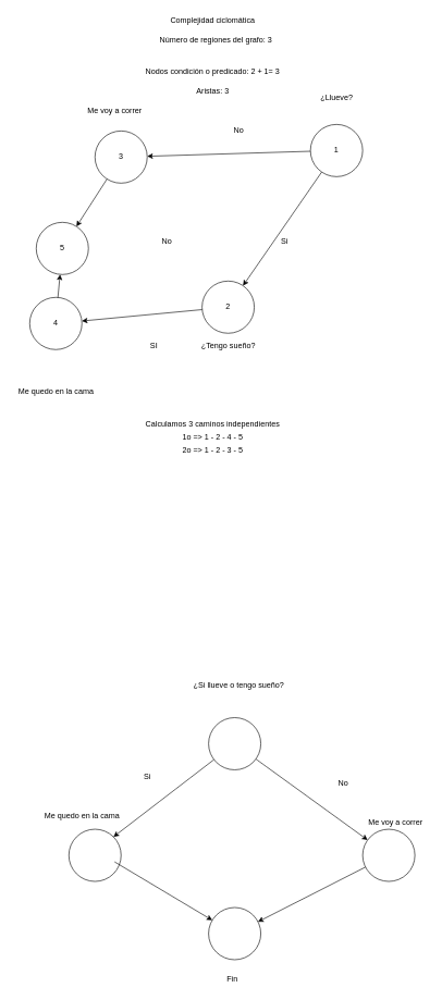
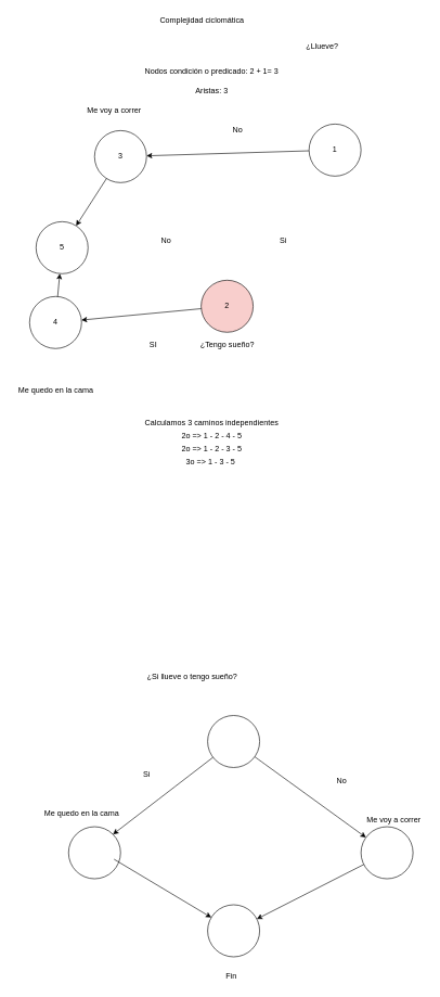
- <mxCell id="34" value="Complejidad ciclomática" style="text;html=1;align=center;verticalAlign=middle;resizable=0;points=[];autosize=1;strokeColor=none;fillColor=none;" vertex="1" parent="1"><mxGeometry x="255" y="20" width="140" height="20" as="geometry" /></mxCell>
+ <mxCell id="34" value="Complejidad ciclomática" style="text;html=1;align=center;verticalAlign=middle;resizable=0;points=[];autosize=1;strokeColor=none;fillColor=none;" vertex="1" parent="1"><mxGeometry x="240" y="20" width="140" height="20" as="geometry" /></mxCell>
- <mxCell id="35" value="&lt;blockquote style=&quot;margin: 0 0 0 40px ; border: none ; padding: 0px&quot;&gt;Número de regiones del grafo: 3&lt;/blockquote&gt;" style="text;html=1;align=center;verticalAlign=middle;resizable=0;points=[];autosize=1;strokeColor=none;fillColor=none;" vertex="1" parent="1"><mxGeometry x="195" y="50" width="230" height="20" as="geometry" /></mxCell>
- <mxCell id="5" value="¿Llueve?" style="text;html=1;align=center;verticalAlign=middle;resizable=0;points=[];autosize=1;strokeColor=none;fillColor=none;" vertex="1" parent="1"><mxGeometry x="485" y="140" width="60" height="20" as="geometry" /></mxCell>
+ <mxCell id="5" value="¿Llueve?" style="text;html=1;align=center;verticalAlign=middle;resizable=0;points=[];autosize=1;strokeColor=none;fillColor=none;" vertex="1" parent="1"><mxGeometry x="465" y="60" width="60" height="20" as="geometry" /></mxCell>
- <mxCell id="6" value="" style="endArrow=classic;html=1;rounded=0;" edge="1" parent="1" source="3" target="2"><mxGeometry width="50" height="50" relative="1" as="geometry"><mxPoint x="515" y="320" as="sourcePoint" /><mxPoint x="515" y="340.711" as="targetPoint" /></mxGeometry></mxCell>
- <mxCell id="2" value="2" style="ellipse;whiteSpace=wrap;html=1;aspect=fixed;" vertex="1" parent="1"><mxGeometry x="309" y="430" width="80" height="80" as="geometry" /></mxCell>
+ <mxCell id="2" value="2" style="ellipse;whiteSpace=wrap;html=1;aspect=fixed;fillColor=#f8cecc;" vertex="1" parent="1"><mxGeometry x="309" y="430" width="80" height="80" as="geometry" /></mxCell>
- <mxCell id="39" value="1o =&amp;gt; 1 - 2 - 4 - 5" style="text;html=1;align=center;verticalAlign=middle;resizable=0;points=[];autosize=1;strokeColor=none;fillColor=none;" vertex="1" parent="1"><mxGeometry x="270" y="660" width="110" height="20" as="geometry" /></mxCell>
+ <mxCell id="39" value="2o =&amp;gt; 1 - 2 - 4 - 5" style="text;html=1;align=center;verticalAlign=middle;resizable=0;points=[];autosize=1;strokeColor=none;fillColor=none;" vertex="1" parent="1"><mxGeometry x="270" y="660" width="110" height="20" as="geometry" /></mxCell>
+ <mxCell id="41" value="3o =&amp;gt; 1 - 3 - 5&amp;nbsp;" style="text;html=1;align=center;verticalAlign=middle;resizable=0;points=[];autosize=1;strokeColor=none;fillColor=none;" vertex="1" parent="1"><mxGeometry x="280" y="700" width="90" height="20" as="geometry" /></mxCell>
- <mxCell id="28" value="¿Si llueve o tengo sueño?" style="text;html=1;align=center;verticalAlign=middle;resizable=0;points=[];autosize=1;strokeColor=none;fillColor=none;" vertex="1" parent="1"><mxGeometry x="290" y="1040" width="150" height="20" as="geometry" /></mxCell>
+ <mxCell id="28" value="¿Si llueve o tengo sueño?" style="text;html=1;align=center;verticalAlign=middle;resizable=0;points=[];autosize=1;strokeColor=none;fillColor=none;" vertex="1" parent="1"><mxGeometry x="220" y="1030" width="150" height="20" as="geometry" /></mxCell>
